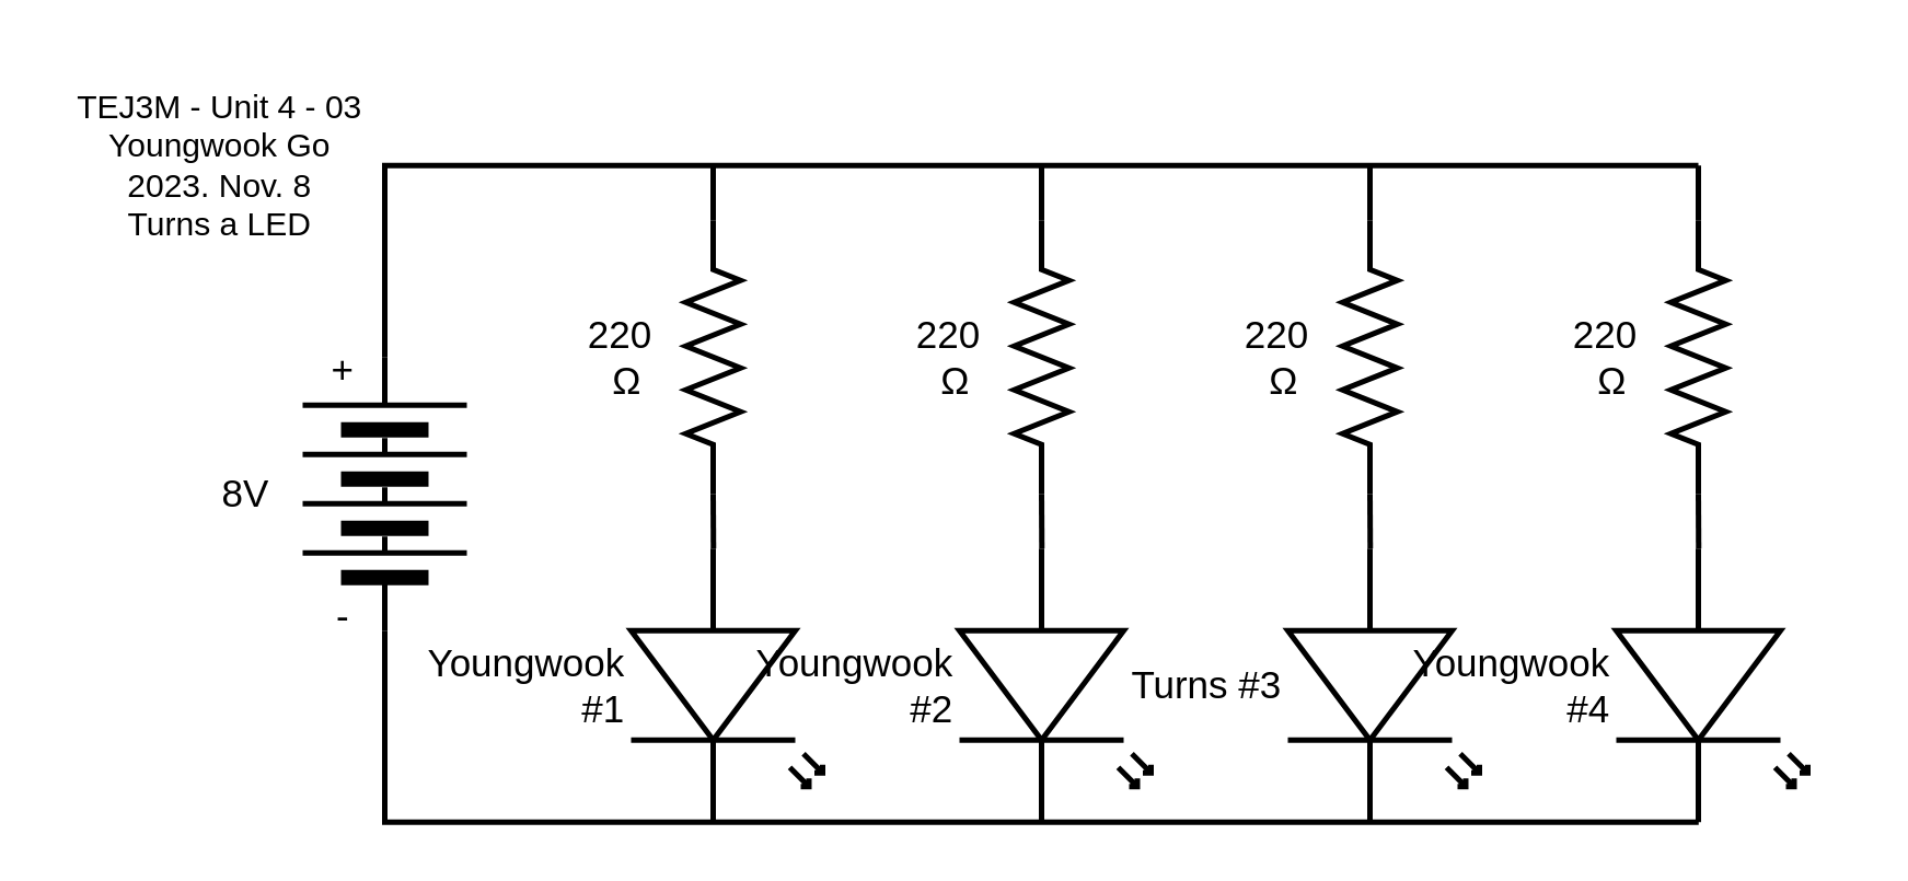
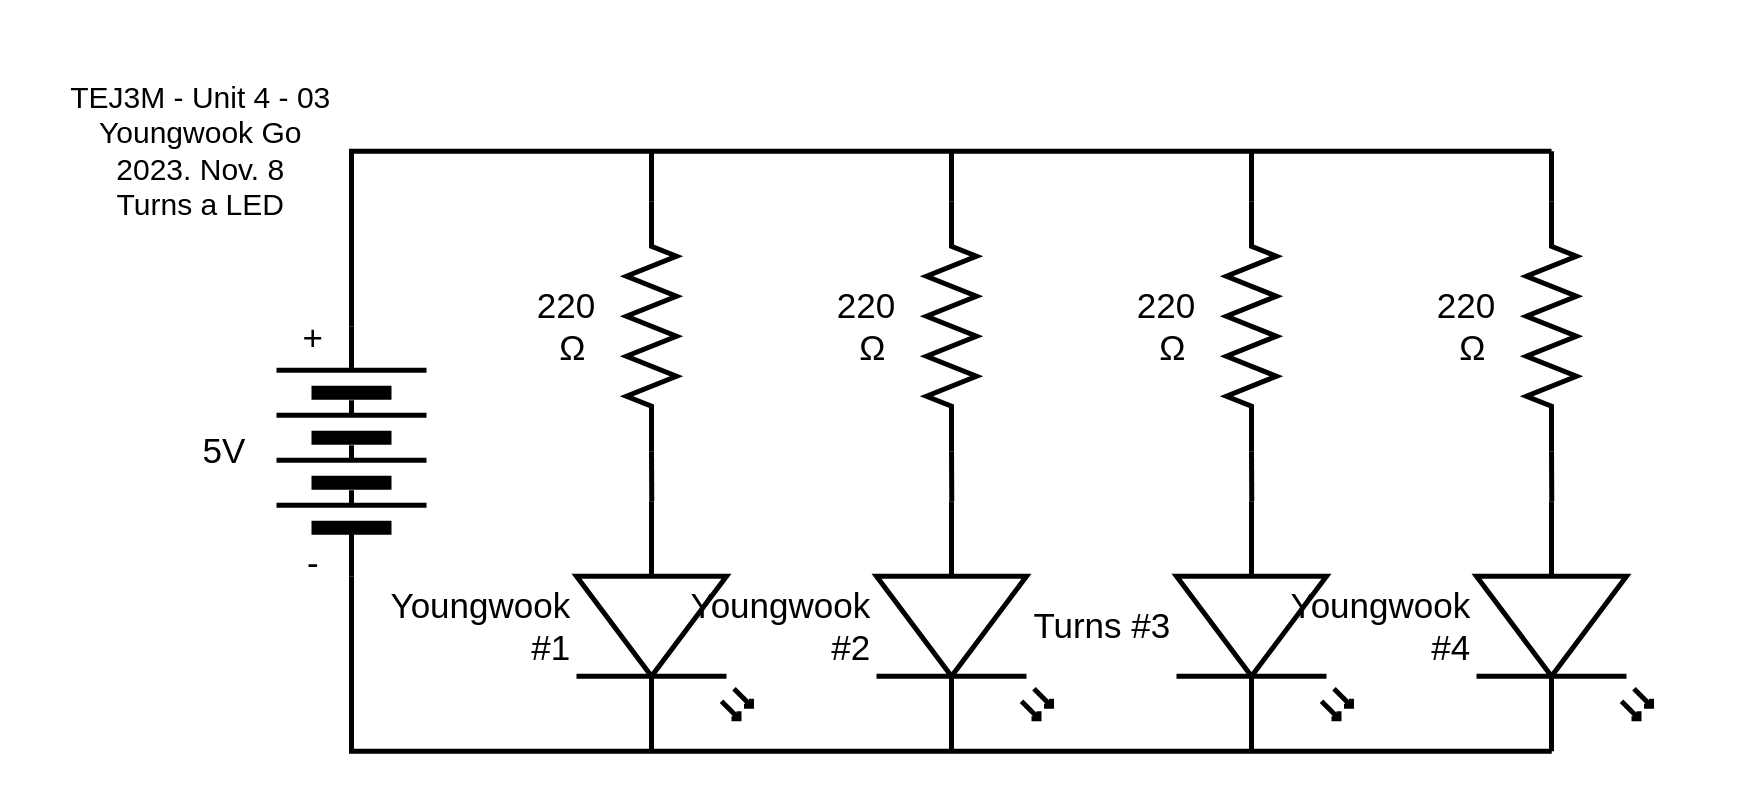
- <mxCell id="6" value="8V" style="text;html=1;strokeColor=none;fillColor=none;align=right;verticalAlign=middle;whiteSpace=wrap;rounded=0;strokeWidth=2;fontSize=14;" vertex="1" parent="1"><mxGeometry x="60" y="130" width="40" height="100" as="geometry" /></mxCell>
+ <mxCell id="6" value="5V" style="text;html=1;strokeColor=none;fillColor=none;align=right;verticalAlign=middle;whiteSpace=wrap;rounded=0;strokeWidth=2;fontSize=14;" vertex="1" parent="1"><mxGeometry x="60" y="130" width="40" height="100" as="geometry" /></mxCell>
